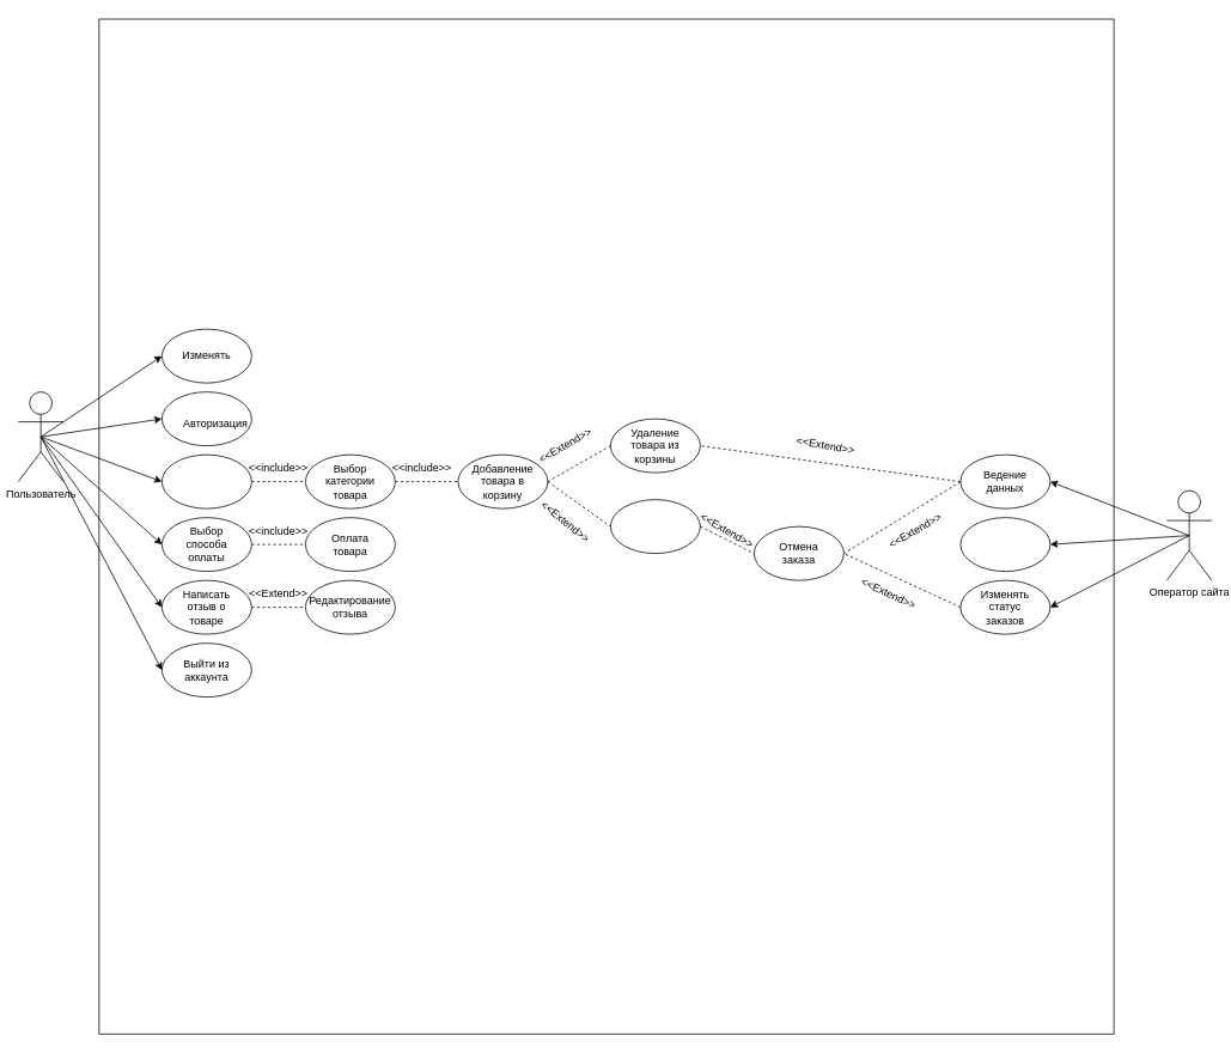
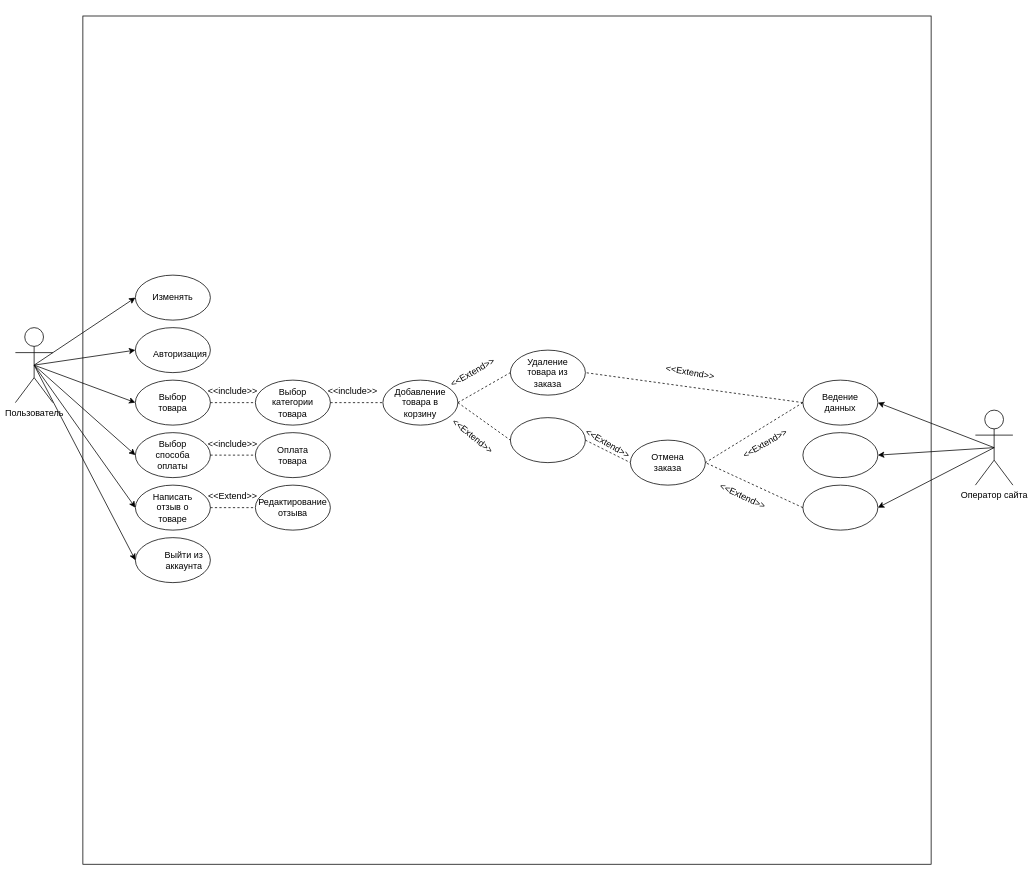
- <mxCell id="27" value="Удаление товара из корзины" style="text;html=1;strokeColor=none;fillColor=none;align=center;verticalAlign=middle;whiteSpace=wrap;rounded=0;" vertex="1" parent="1"><mxGeometry x="700" y="481" width="60" height="30" as="geometry" /></mxCell>
+ <mxCell id="27" value="Удаление товара из заказа" style="text;html=1;strokeColor=none;fillColor=none;align=center;verticalAlign=middle;whiteSpace=wrap;rounded=0;" vertex="1" parent="1"><mxGeometry x="700" y="481" width="60" height="30" as="geometry" /></mxCell>
+ <mxCell id="10" value="Выбор товара" style="text;html=1;strokeColor=none;fillColor=none;align=center;verticalAlign=middle;whiteSpace=wrap;rounded=0;" vertex="1" parent="1"><mxGeometry x="200" y="521" width="60" height="30" as="geometry" /></mxCell>
- <mxCell id="59" value="Изменять статус заказов" style="text;html=1;strokeColor=none;fillColor=none;align=center;verticalAlign=middle;whiteSpace=wrap;rounded=0;" vertex="1" parent="1"><mxGeometry x="1090" y="661" width="60" height="30" as="geometry" /></mxCell>
- <mxCell id="48" value="Выйти из аккаунта" style="text;html=1;strokeColor=none;fillColor=none;align=center;verticalAlign=middle;whiteSpace=wrap;rounded=0;" vertex="1" parent="1"><mxGeometry x="200" y="731" width="60" height="30" as="geometry" /></mxCell>
+ <mxCell id="48" value="Выйти из аккаунта" style="text;html=1;strokeColor=none;fillColor=none;align=center;verticalAlign=middle;whiteSpace=wrap;rounded=0;" vertex="1" parent="1"><mxGeometry x="215" y="731" width="60" height="30" as="geometry" /></mxCell>
